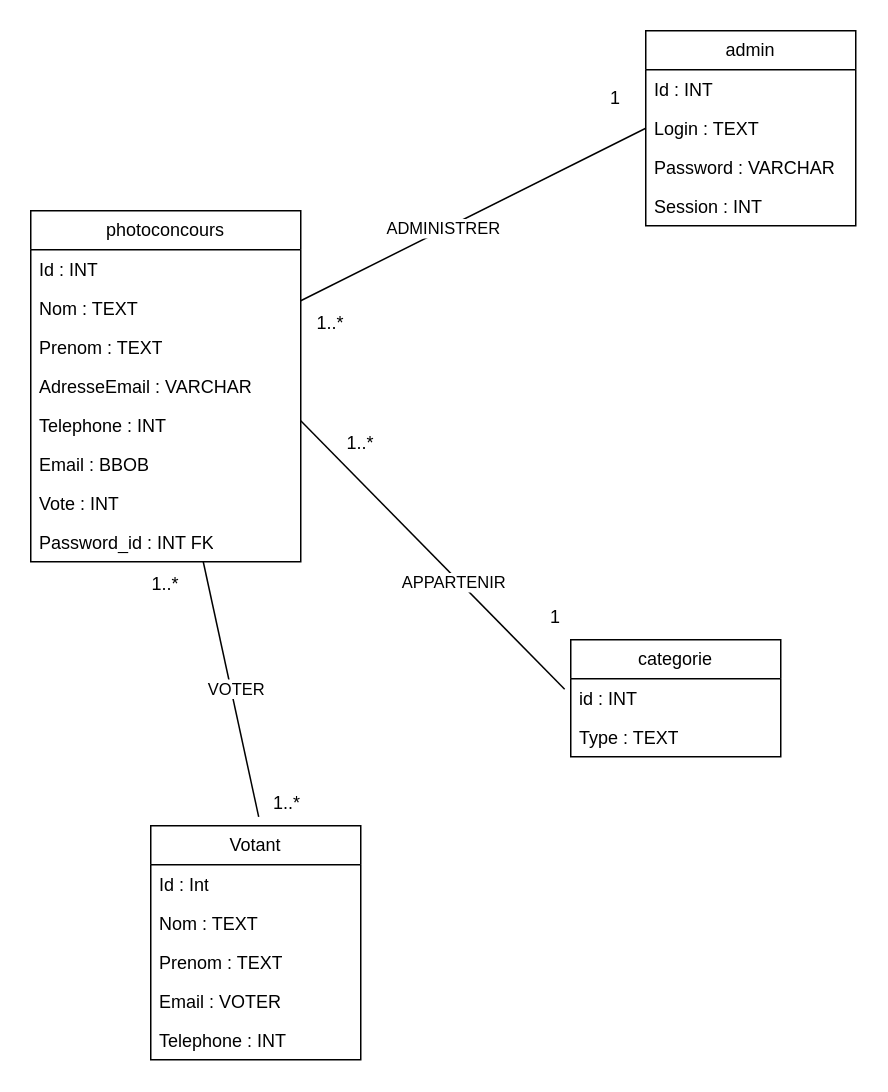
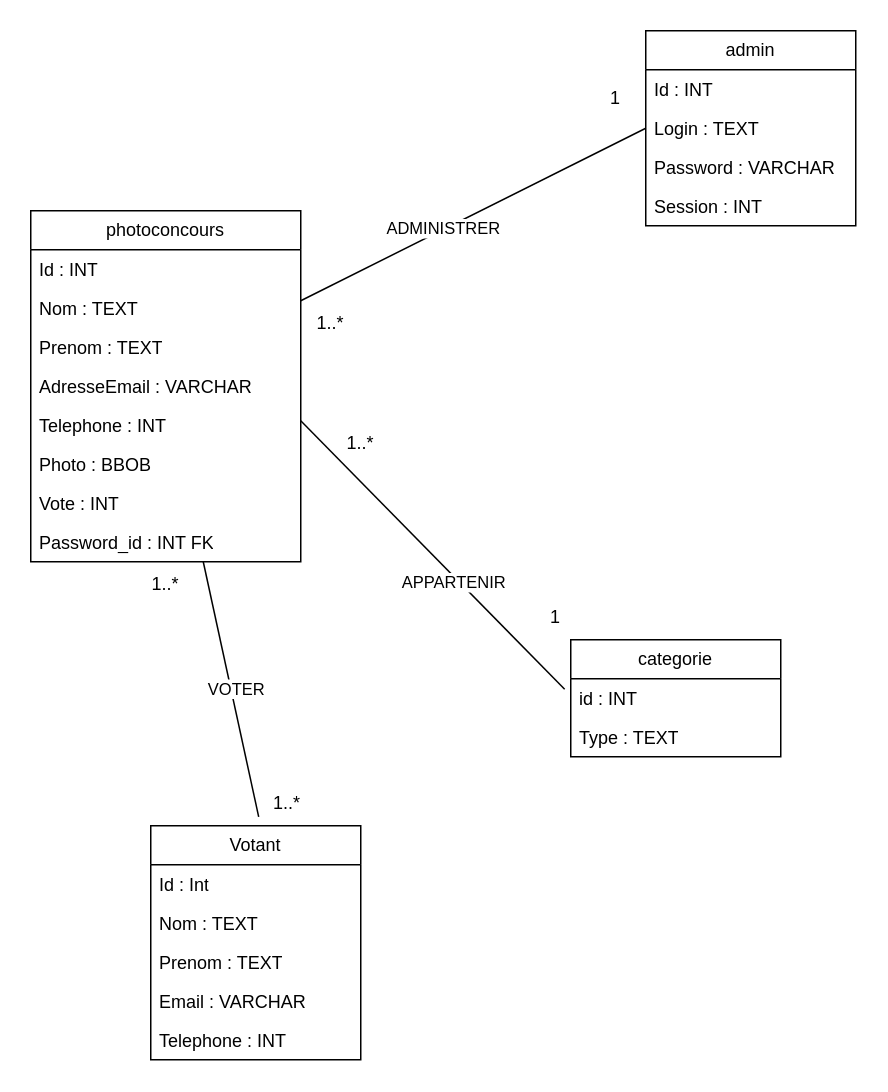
- <mxCell id="8" value="Email : BBOB" style="text;strokeColor=none;fillColor=none;align=left;verticalAlign=top;spacingLeft=4;spacingRight=4;overflow=hidden;rotatable=0;points=[[0,0.5],[1,0.5]];portConstraint=eastwest;whiteSpace=wrap;html=1;" vertex="1" parent="2"><mxGeometry y="156" width="180" height="26" as="geometry" /></mxCell>
+ <mxCell id="8" value="Photo : BBOB" style="text;strokeColor=none;fillColor=none;align=left;verticalAlign=top;spacingLeft=4;spacingRight=4;overflow=hidden;rotatable=0;points=[[0,0.5],[1,0.5]];portConstraint=eastwest;whiteSpace=wrap;html=1;" vertex="1" parent="2"><mxGeometry y="156" width="180" height="26" as="geometry" /></mxCell>
- <mxCell id="31" value="Email : VOTER" style="text;strokeColor=none;fillColor=none;align=left;verticalAlign=top;spacingLeft=4;spacingRight=4;overflow=hidden;rotatable=0;points=[[0,0.5],[1,0.5]];portConstraint=eastwest;whiteSpace=wrap;html=1;" vertex="1" parent="27"><mxGeometry y="104" width="140" height="26" as="geometry" /></mxCell>
+ <mxCell id="31" value="Email : VARCHAR" style="text;strokeColor=none;fillColor=none;align=left;verticalAlign=top;spacingLeft=4;spacingRight=4;overflow=hidden;rotatable=0;points=[[0,0.5],[1,0.5]];portConstraint=eastwest;whiteSpace=wrap;html=1;" vertex="1" parent="27"><mxGeometry y="104" width="140" height="26" as="geometry" /></mxCell>
